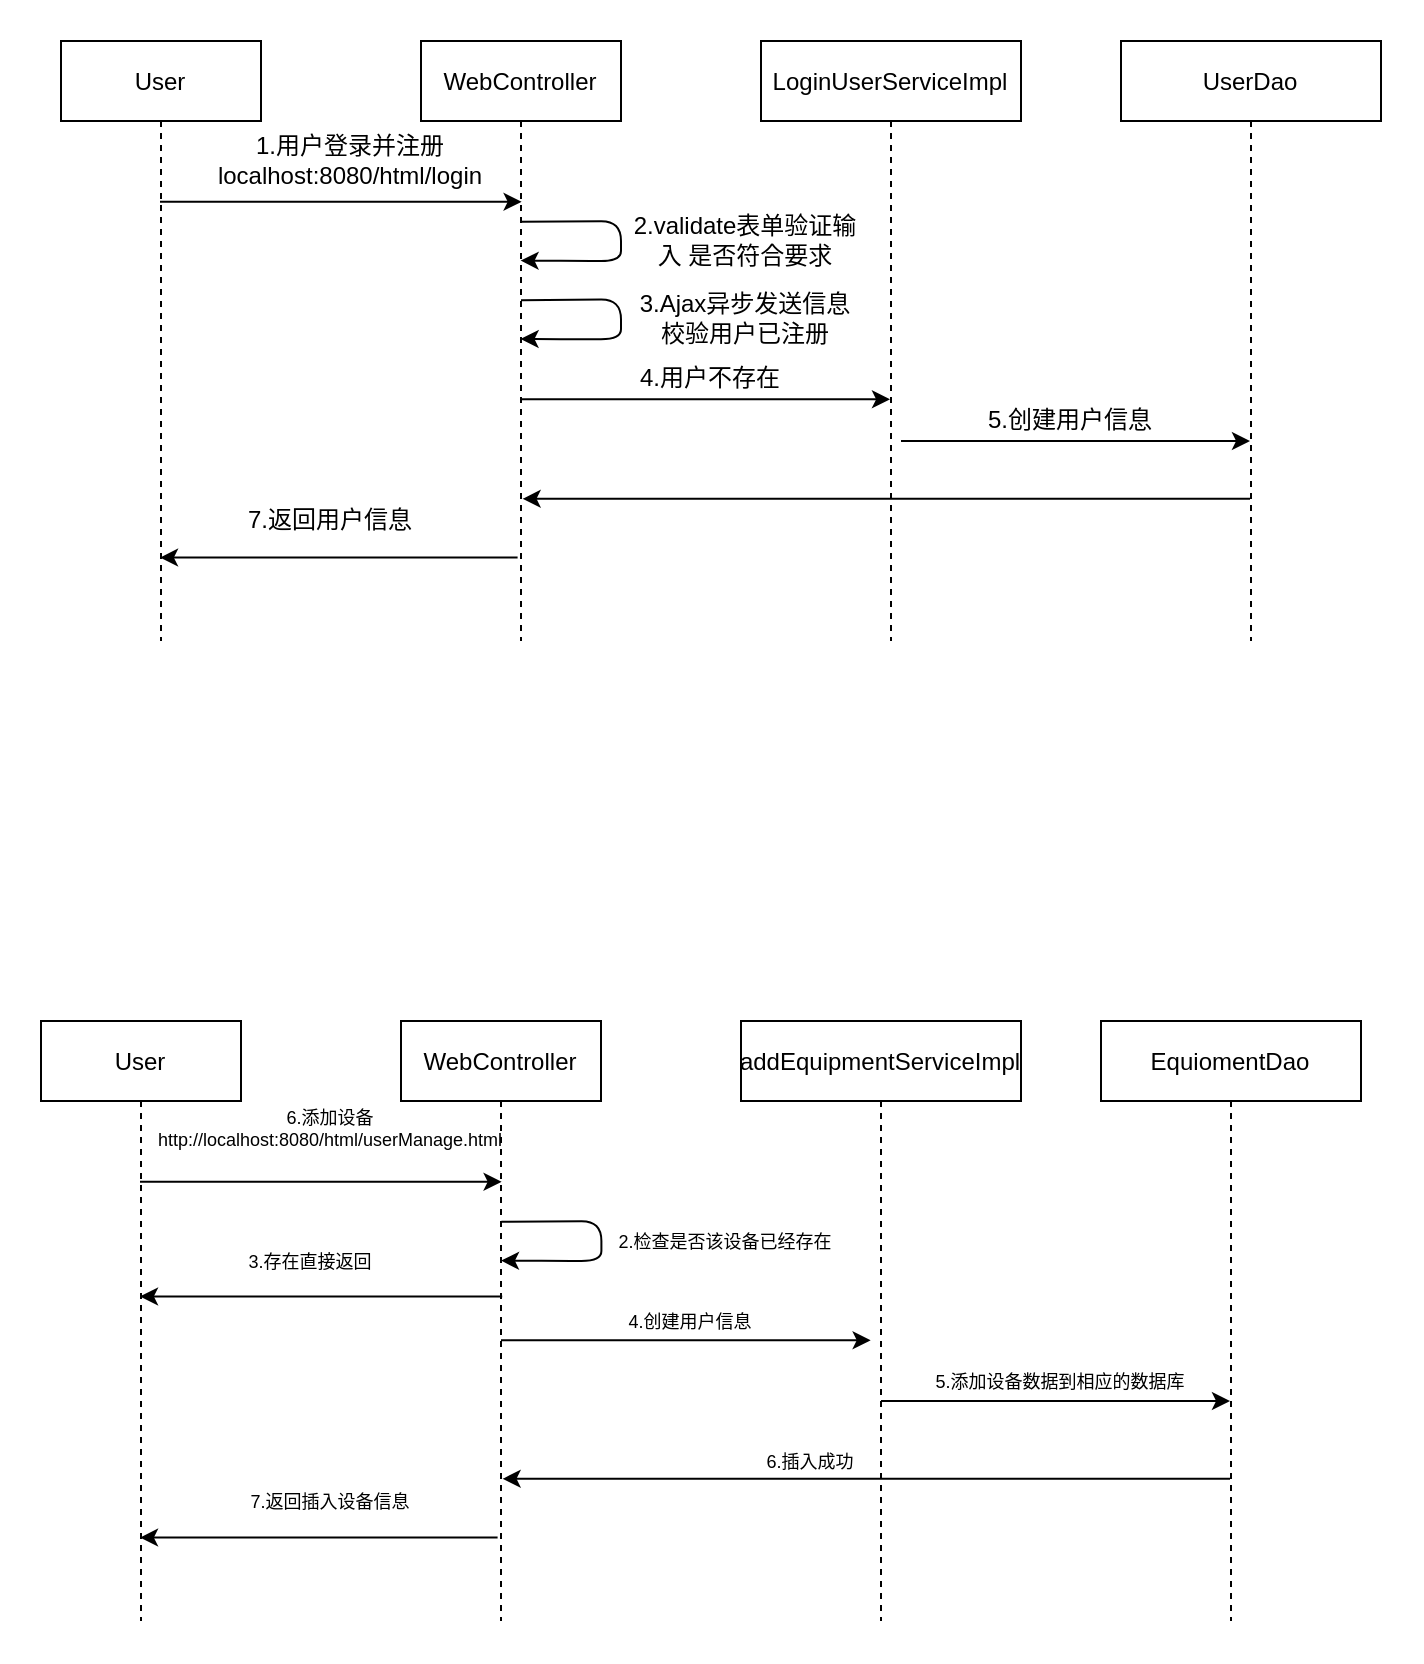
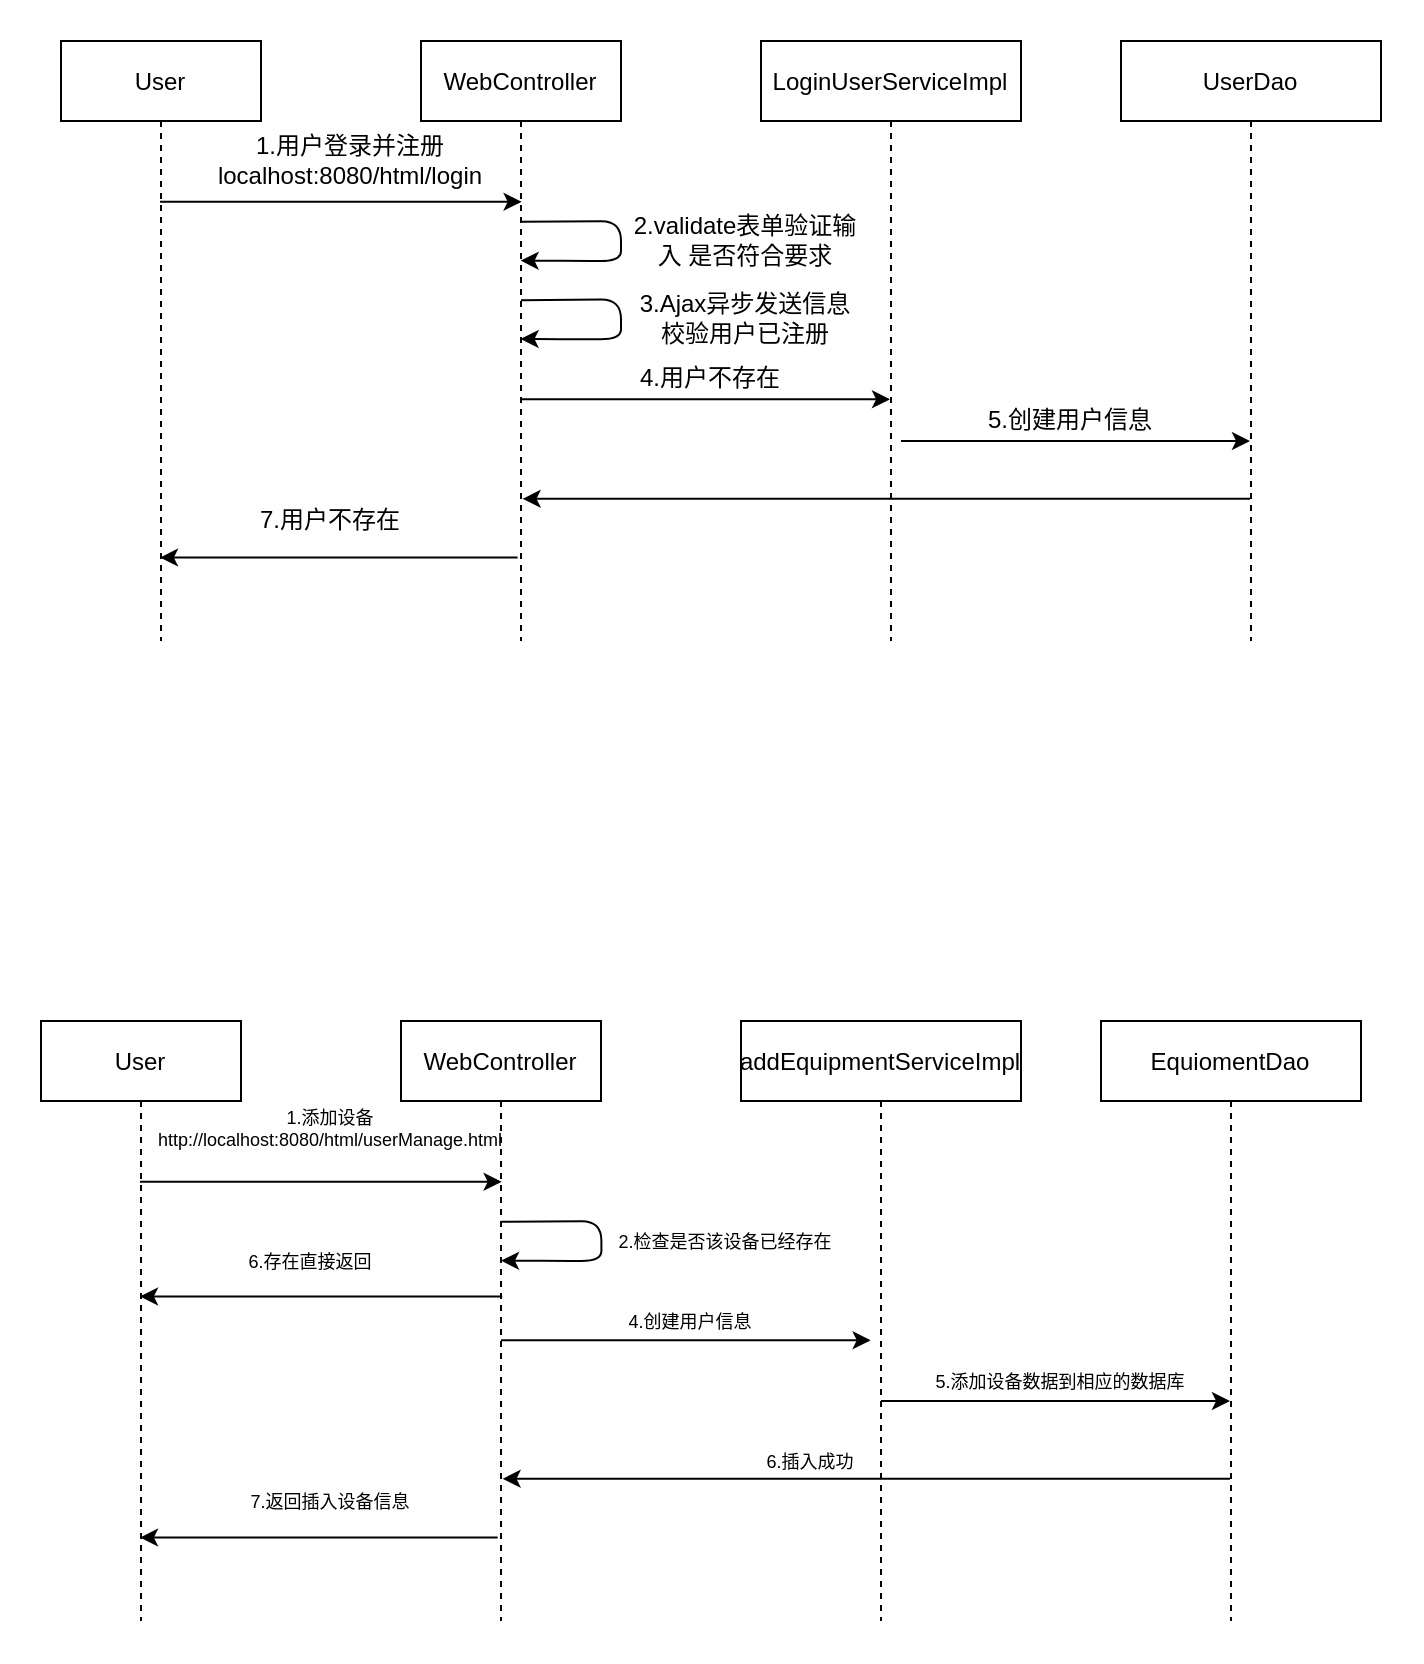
- <mxCell id="15" value="7.返回用户信息" style="text;html=1;strokeColor=none;fillColor=none;align=center;verticalAlign=middle;whiteSpace=wrap;rounded=0;" vertex="1" parent="1"><mxGeometry x="120" y="250" width="90" height="20" as="geometry" /></mxCell>
+ <mxCell id="15" value="7.用户不存在" style="text;html=1;strokeColor=none;fillColor=none;align=center;verticalAlign=middle;whiteSpace=wrap;rounded=0;" vertex="1" parent="1"><mxGeometry x="120" y="250" width="90" height="20" as="geometry" /></mxCell>
- <mxCell id="26" value="&lt;div style=&quot;font-size: 9px&quot;&gt;&lt;font style=&quot;font-size: 9px&quot;&gt;6.添加设备&lt;/font&gt;&lt;/div&gt;&lt;div style=&quot;font-size: 9px&quot;&gt;&lt;font style=&quot;font-size: 9px&quot;&gt;http://localhost:8080/html/userManage.html&lt;br&gt;&lt;/font&gt;&lt;/div&gt;&lt;div style=&quot;font-size: 9px&quot;&gt;&lt;font style=&quot;font-size: 9px&quot;&gt;&lt;br&gt;&lt;/font&gt;&lt;/div&gt;" style="text;html=1;strokeColor=none;fillColor=none;align=center;verticalAlign=middle;whiteSpace=wrap;rounded=0;" vertex="1" parent="1"><mxGeometry x="90" y="560" width="150" height="20" as="geometry" /></mxCell>
+ <mxCell id="26" value="&lt;div style=&quot;font-size: 9px&quot;&gt;&lt;font style=&quot;font-size: 9px&quot;&gt;1.添加设备&lt;/font&gt;&lt;/div&gt;&lt;div style=&quot;font-size: 9px&quot;&gt;&lt;font style=&quot;font-size: 9px&quot;&gt;http://localhost:8080/html/userManage.html&lt;br&gt;&lt;/font&gt;&lt;/div&gt;&lt;div style=&quot;font-size: 9px&quot;&gt;&lt;font style=&quot;font-size: 9px&quot;&gt;&lt;br&gt;&lt;/font&gt;&lt;/div&gt;" style="text;html=1;strokeColor=none;fillColor=none;align=center;verticalAlign=middle;whiteSpace=wrap;rounded=0;" vertex="1" parent="1"><mxGeometry x="90" y="560" width="150" height="20" as="geometry" /></mxCell>
- <mxCell id="36" value="&lt;font style=&quot;font-size: 9px&quot;&gt;3.存在直接返回&lt;/font&gt;" style="text;html=1;strokeColor=none;fillColor=none;align=center;verticalAlign=middle;whiteSpace=wrap;rounded=0;" vertex="1" parent="1"><mxGeometry x="105" y="620" width="100" height="20" as="geometry" /></mxCell>
+ <mxCell id="36" value="&lt;font style=&quot;font-size: 9px&quot;&gt;6.存在直接返回&lt;/font&gt;" style="text;html=1;strokeColor=none;fillColor=none;align=center;verticalAlign=middle;whiteSpace=wrap;rounded=0;" vertex="1" parent="1"><mxGeometry x="105" y="620" width="100" height="20" as="geometry" /></mxCell>
